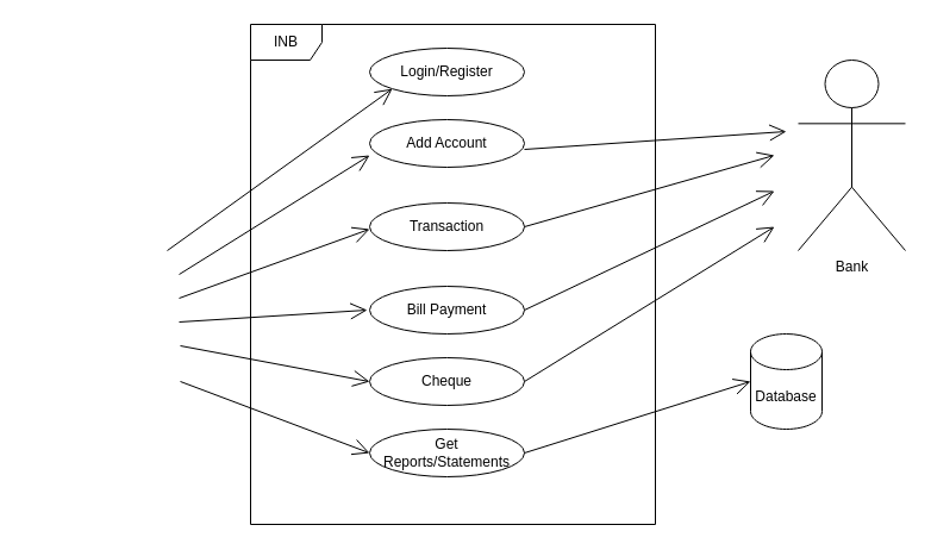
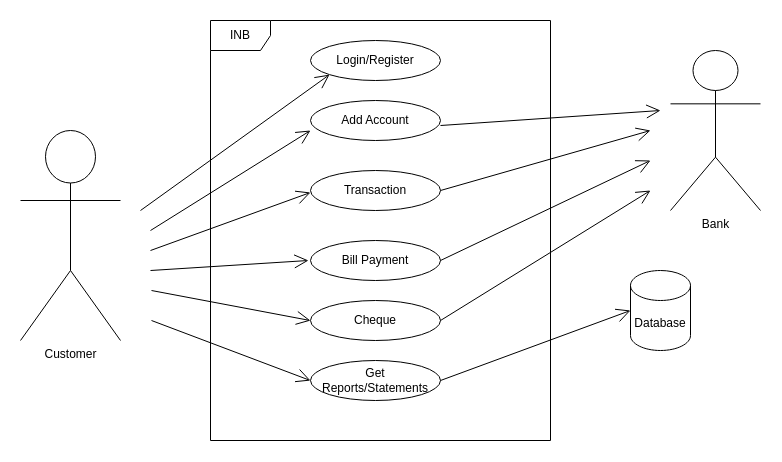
+ <mxCell id="8" value="Customer" style="shape=umlActor;verticalLabelPosition=bottom;verticalAlign=top;html=1;outlineConnect=0;" vertex="1" parent="1"><mxGeometry x="20" y="130" width="100" height="210" as="geometry" /></mxCell>
- <mxCell id="10" value="Database" style="shape=cylinder3;whiteSpace=wrap;html=1;boundedLbl=1;backgroundOutline=1;size=15;" vertex="1" parent="1"><mxGeometry x="630" y="280" width="60" height="80" as="geometry" /></mxCell>
+ <mxCell id="10" value="Database" style="shape=cylinder3;whiteSpace=wrap;html=1;boundedLbl=1;backgroundOutline=1;size=15;" vertex="1" parent="1"><mxGeometry x="630" y="270" width="60" height="80" as="geometry" /></mxCell>
